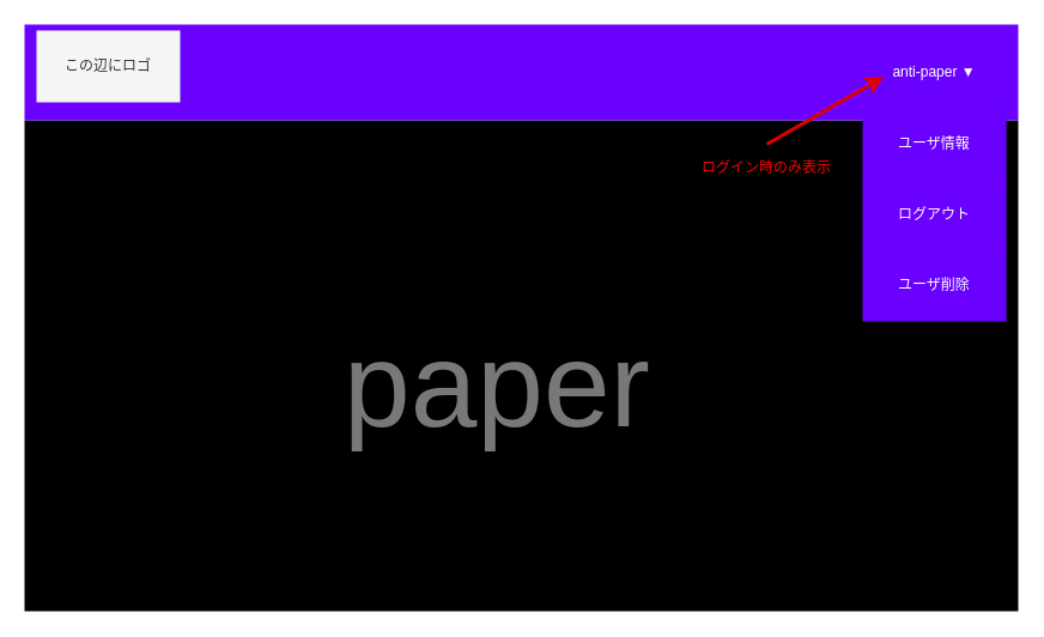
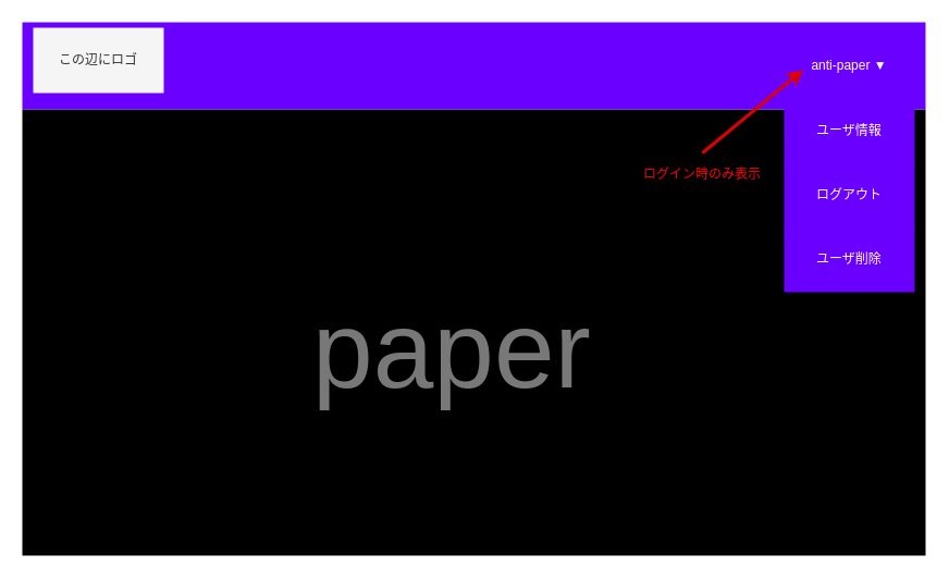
- <mxCell id="9" value="ログイン時のみ表示" style="rounded=0;whiteSpace=wrap;html=1;strokeColor=none;strokeWidth=3;fillColor=none;fontColor=#FF0000;" vertex="1" parent="1"><mxGeometry x="580" y="120" width="120" height="40" as="geometry" /></mxCell>
+ <mxCell id="9" value="ログイン時のみ表示" style="rounded=0;whiteSpace=wrap;html=1;strokeColor=none;strokeWidth=3;fillColor=none;fontColor=#FF0000;" vertex="1" parent="1"><mxGeometry x="585" y="140" width="120" height="40" as="geometry" /></mxCell>
